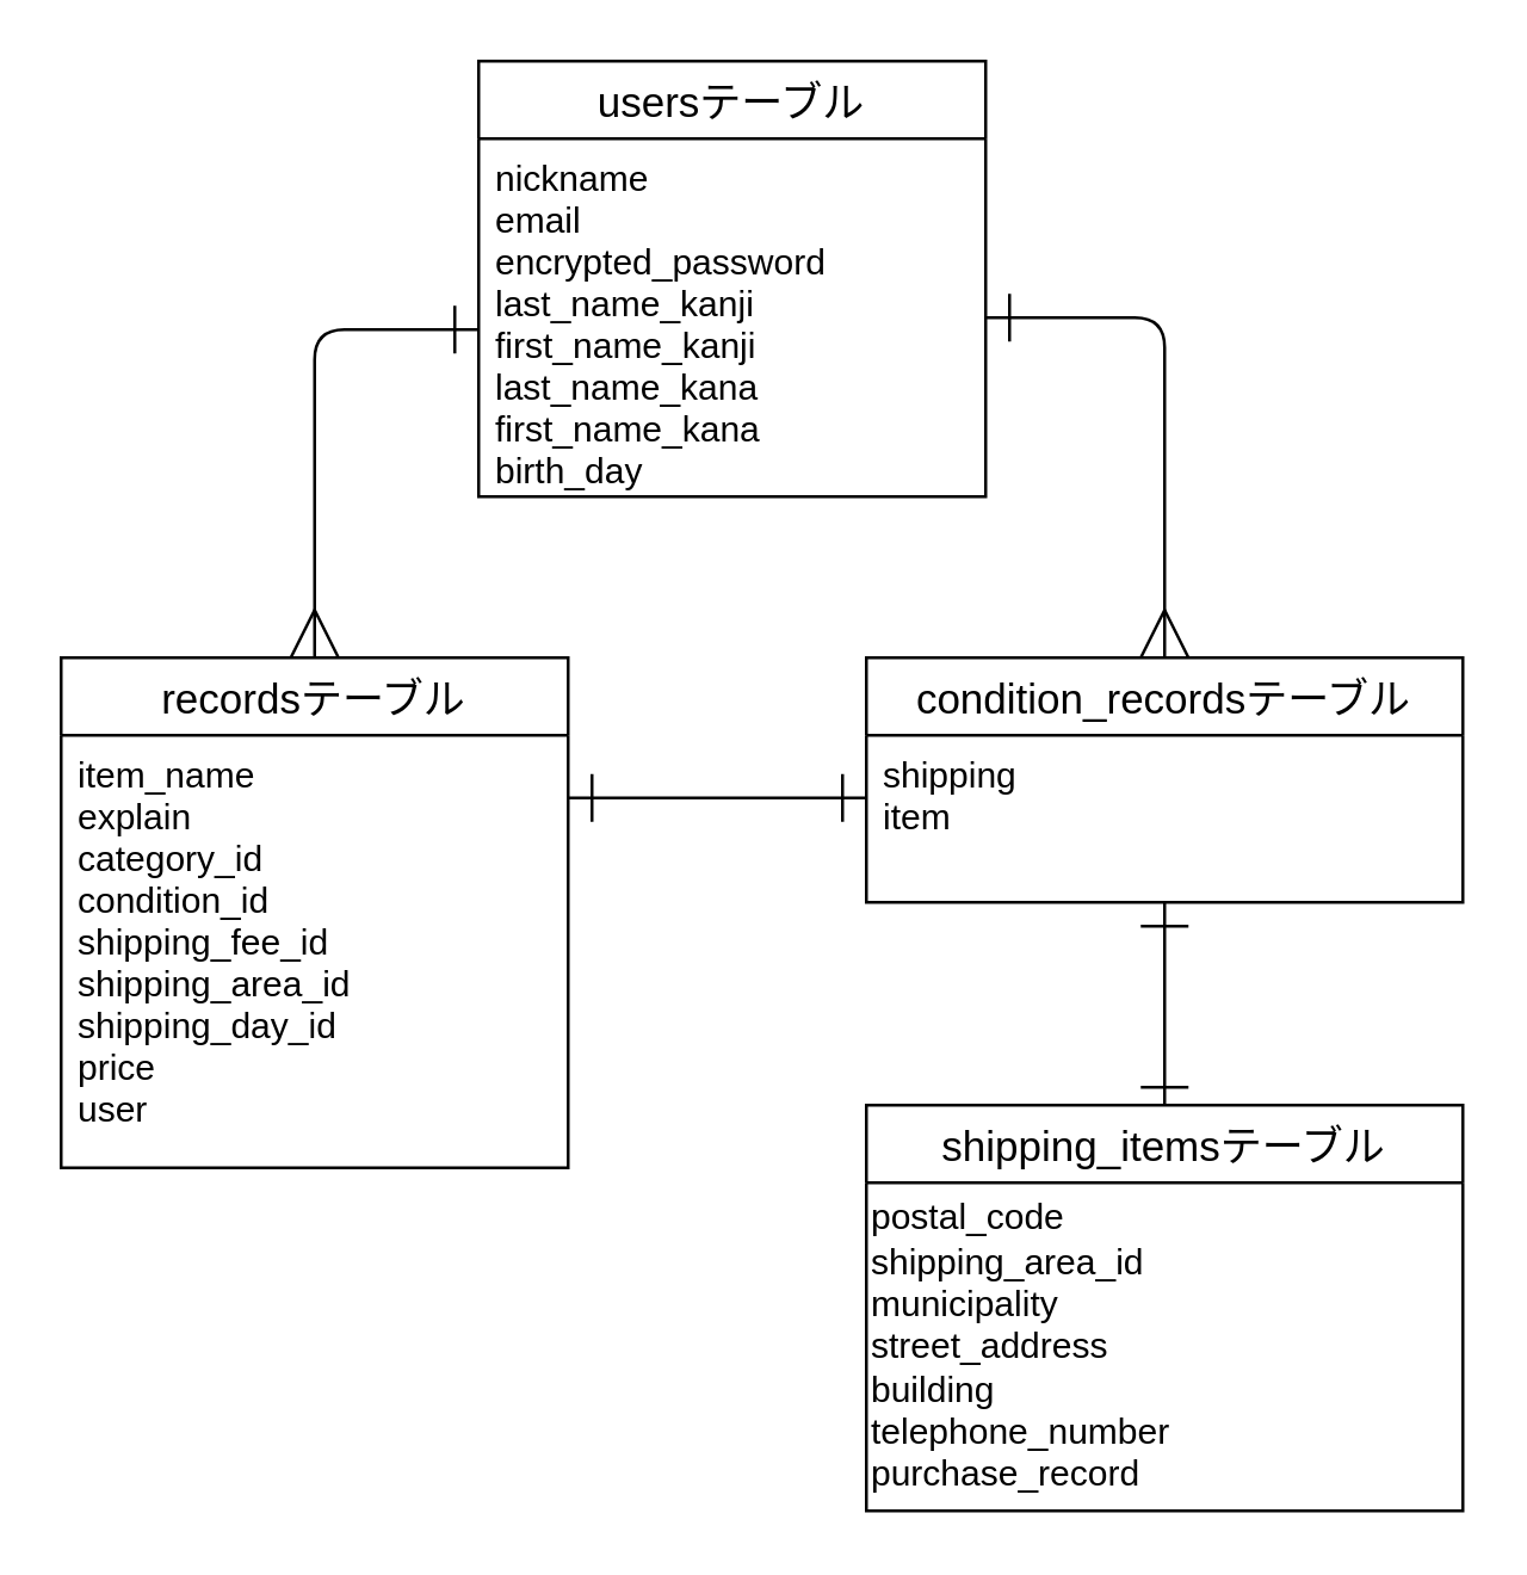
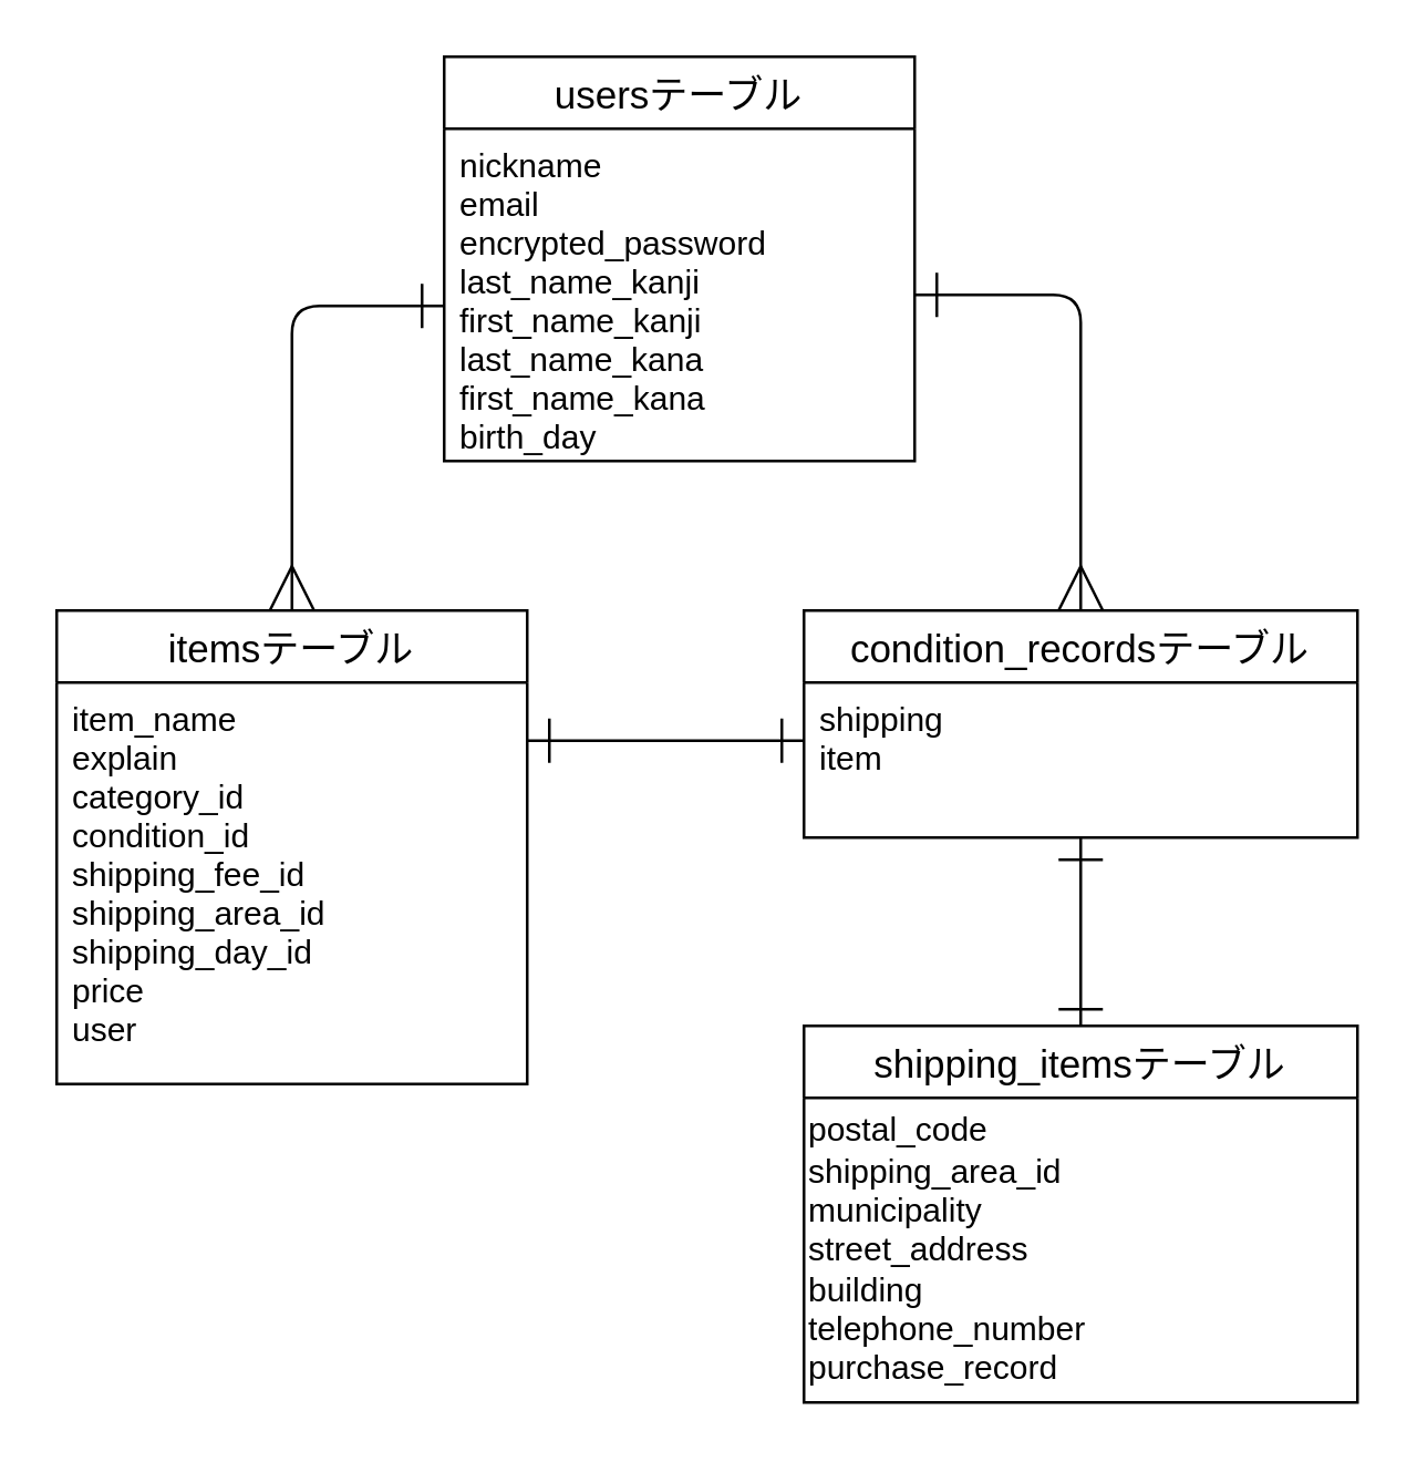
- <mxCell id="5" value="recordsテーブル" style="swimlane;fontStyle=0;childLayout=stackLayout;horizontal=1;startSize=26;horizontalStack=0;resizeParent=1;resizeParentMax=0;resizeLast=0;collapsible=1;marginBottom=0;align=center;fontSize=14;" parent="1" vertex="1"><mxGeometry x="20" y="220" width="170" height="171" as="geometry" /></mxCell>
+ <mxCell id="5" value="itemsテーブル" style="swimlane;fontStyle=0;childLayout=stackLayout;horizontal=1;startSize=26;horizontalStack=0;resizeParent=1;resizeParentMax=0;resizeLast=0;collapsible=1;marginBottom=0;align=center;fontSize=14;" parent="1" vertex="1"><mxGeometry x="20" y="220" width="170" height="171" as="geometry" /></mxCell>
